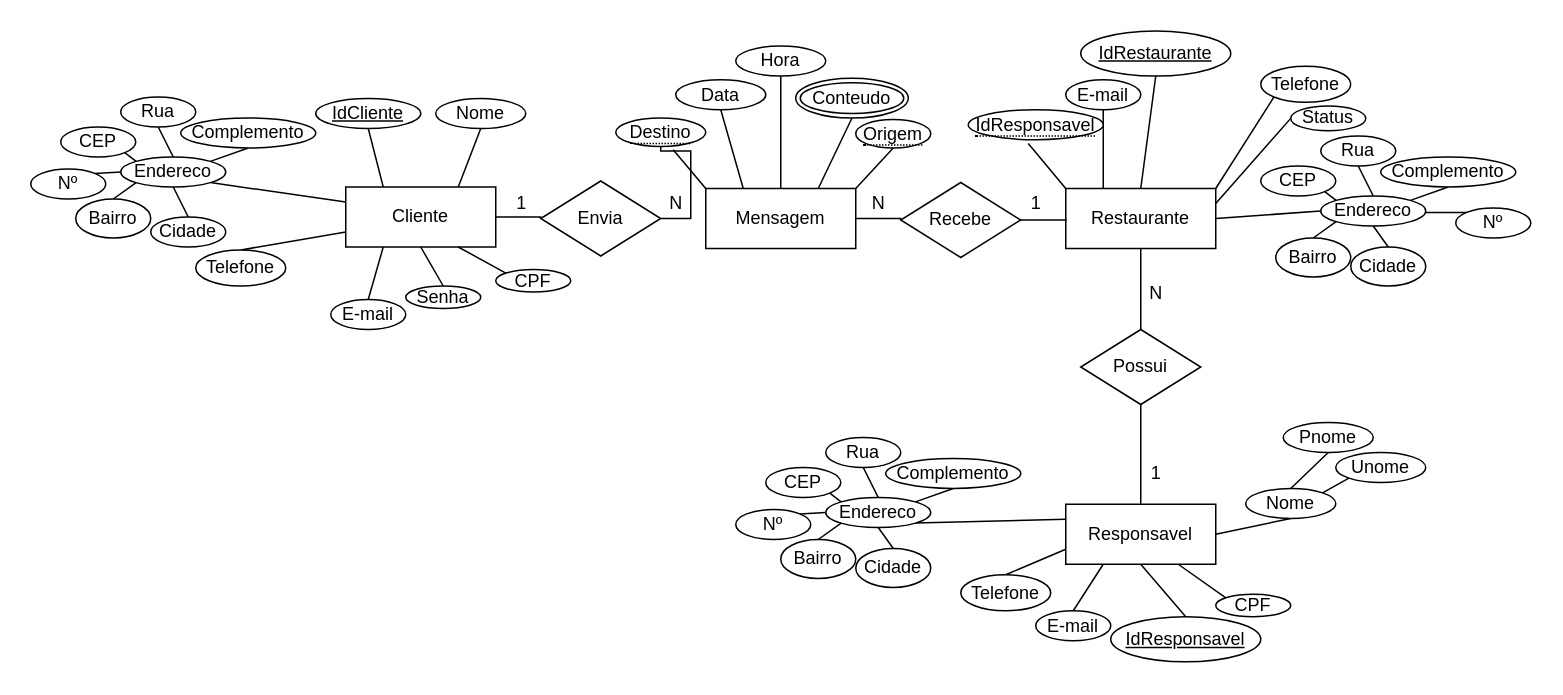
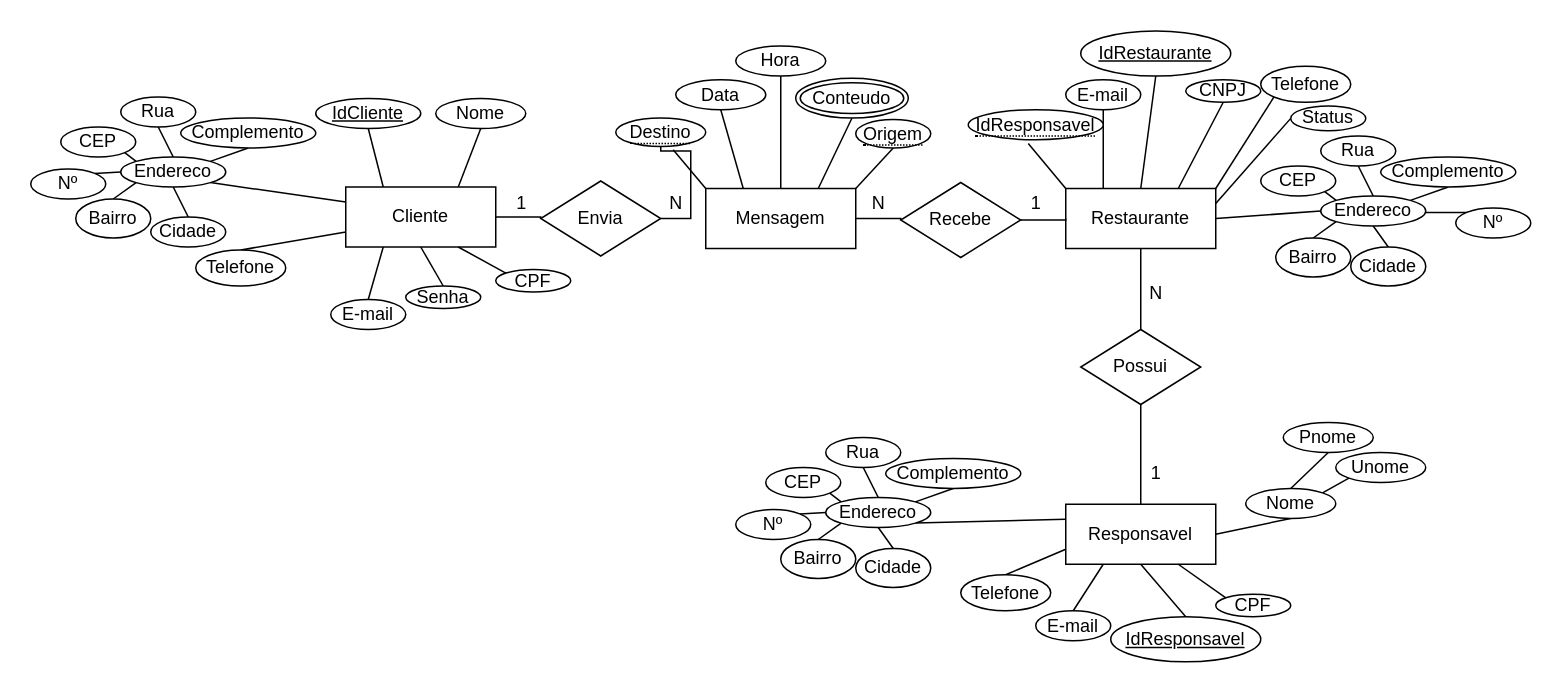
+ <mxCell id="86" value="CNPJ" style="ellipse;whiteSpace=wrap;html=1;align=center;" parent="1" vertex="1"><mxGeometry x="790" y="52.5" width="50" height="15" as="geometry" /></mxCell>
+ <mxCell id="13" style="edgeStyle=none;rounded=0;orthogonalLoop=1;jettySize=auto;html=1;exitX=0.75;exitY=0;exitDx=0;exitDy=0;entryX=0.5;entryY=1;entryDx=0;entryDy=0;endArrow=none;endFill=0;" parent="1" source="16" target="86" edge="1"><mxGeometry relative="1" as="geometry" /></mxCell>
